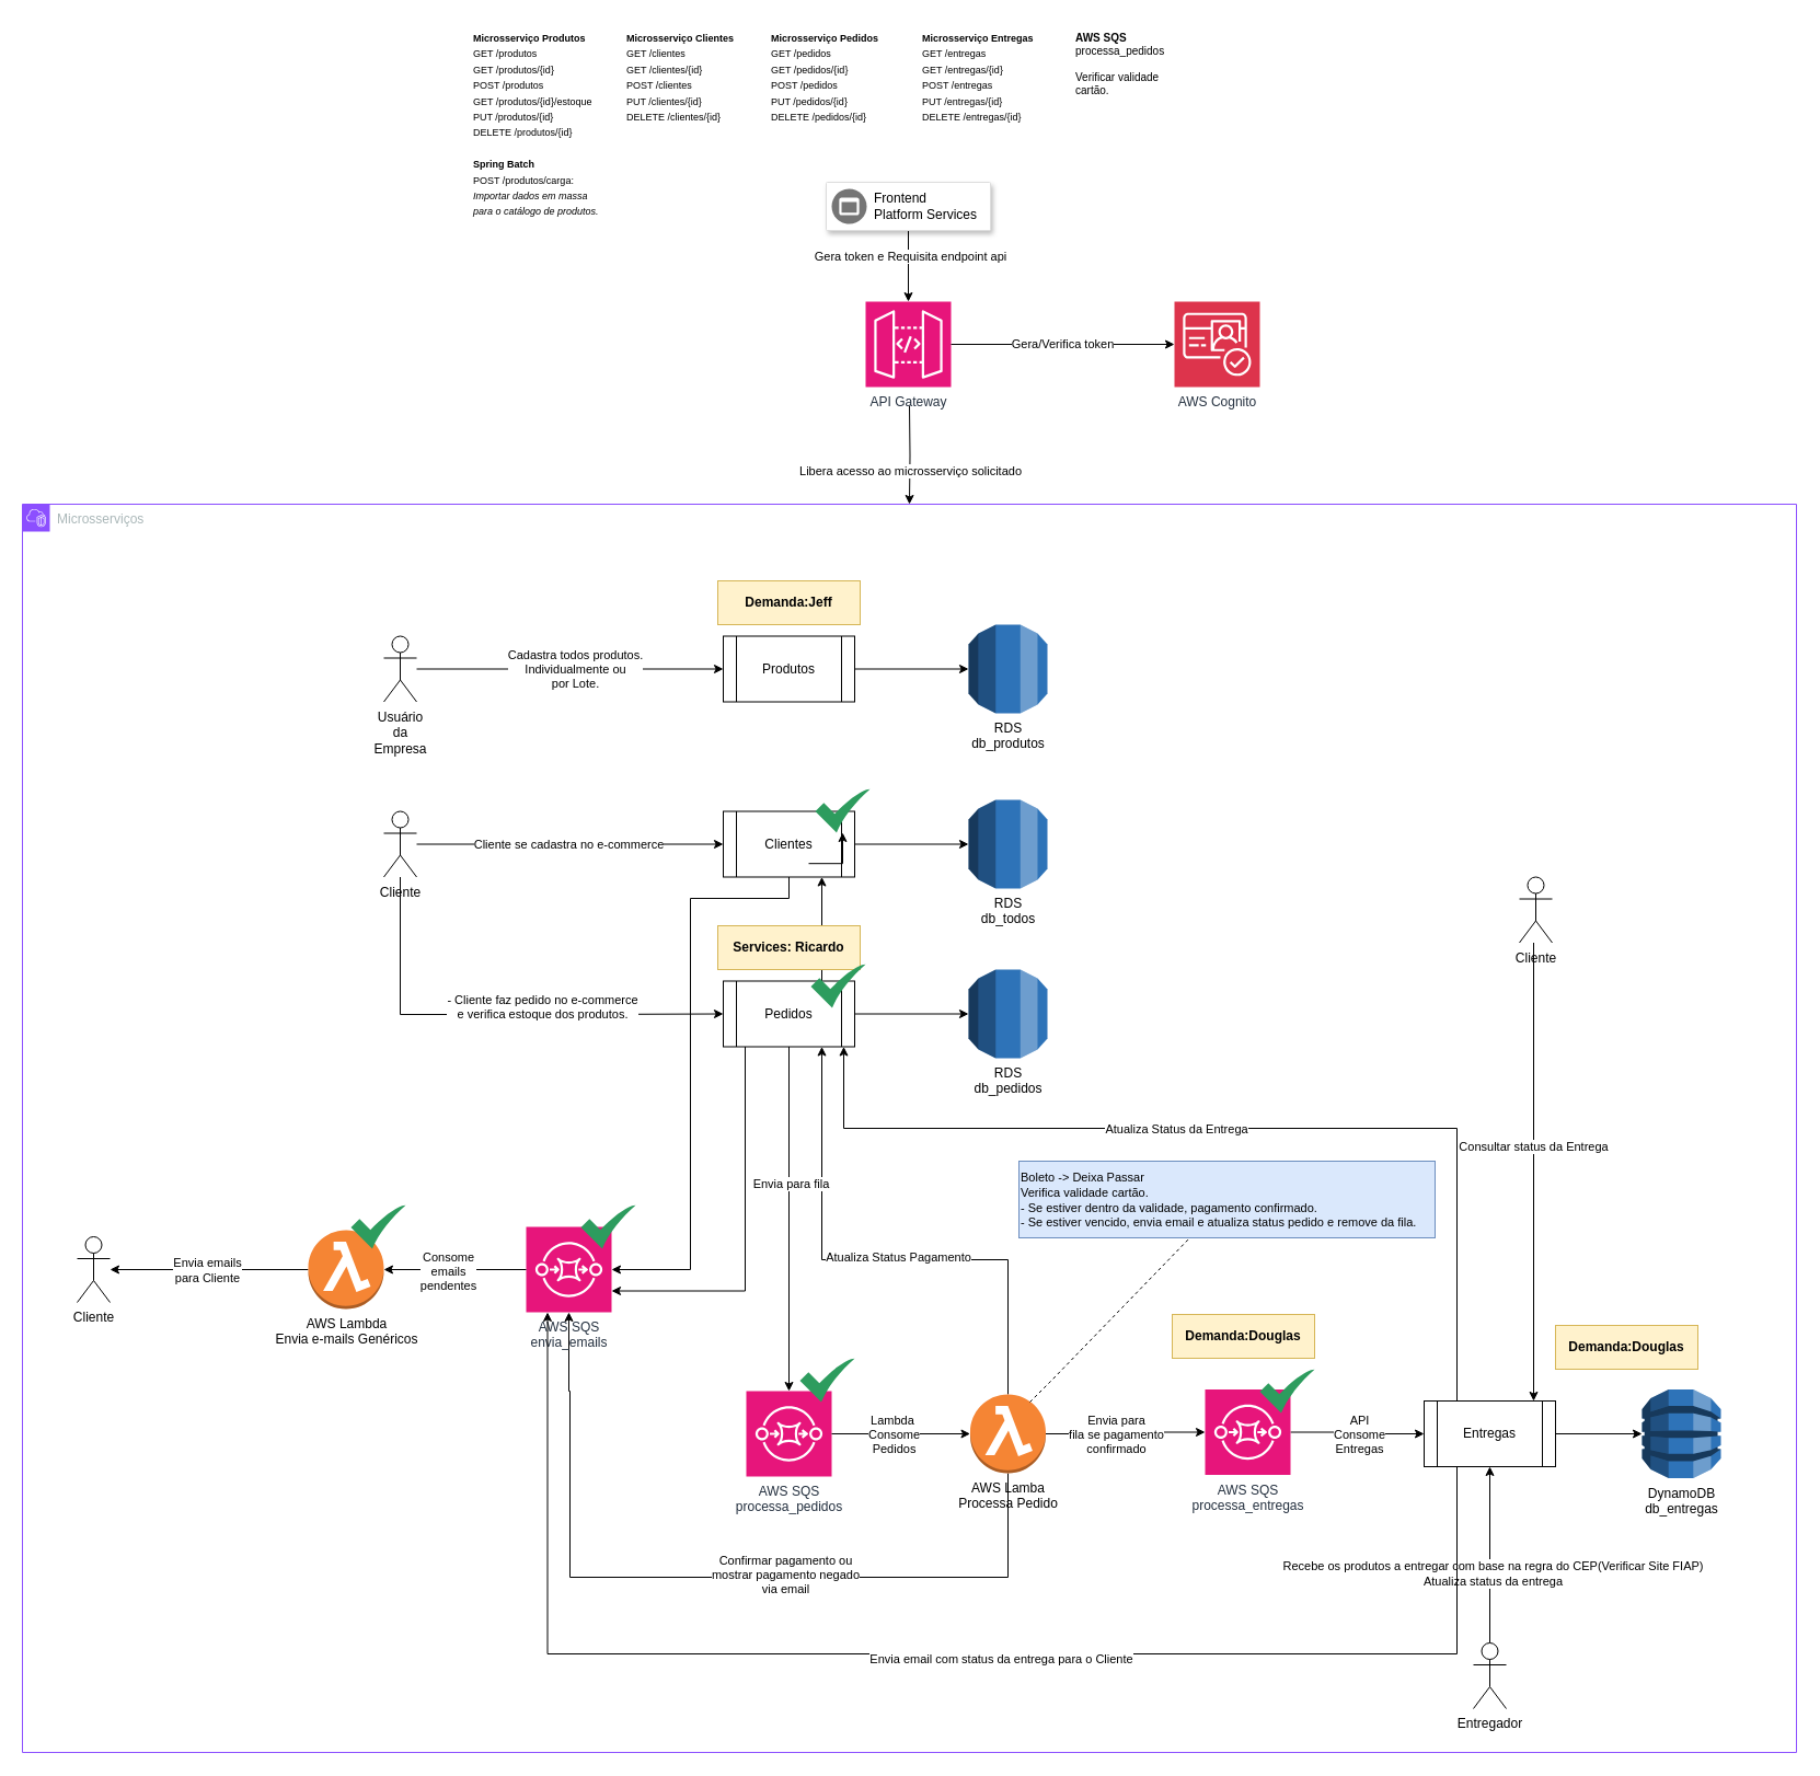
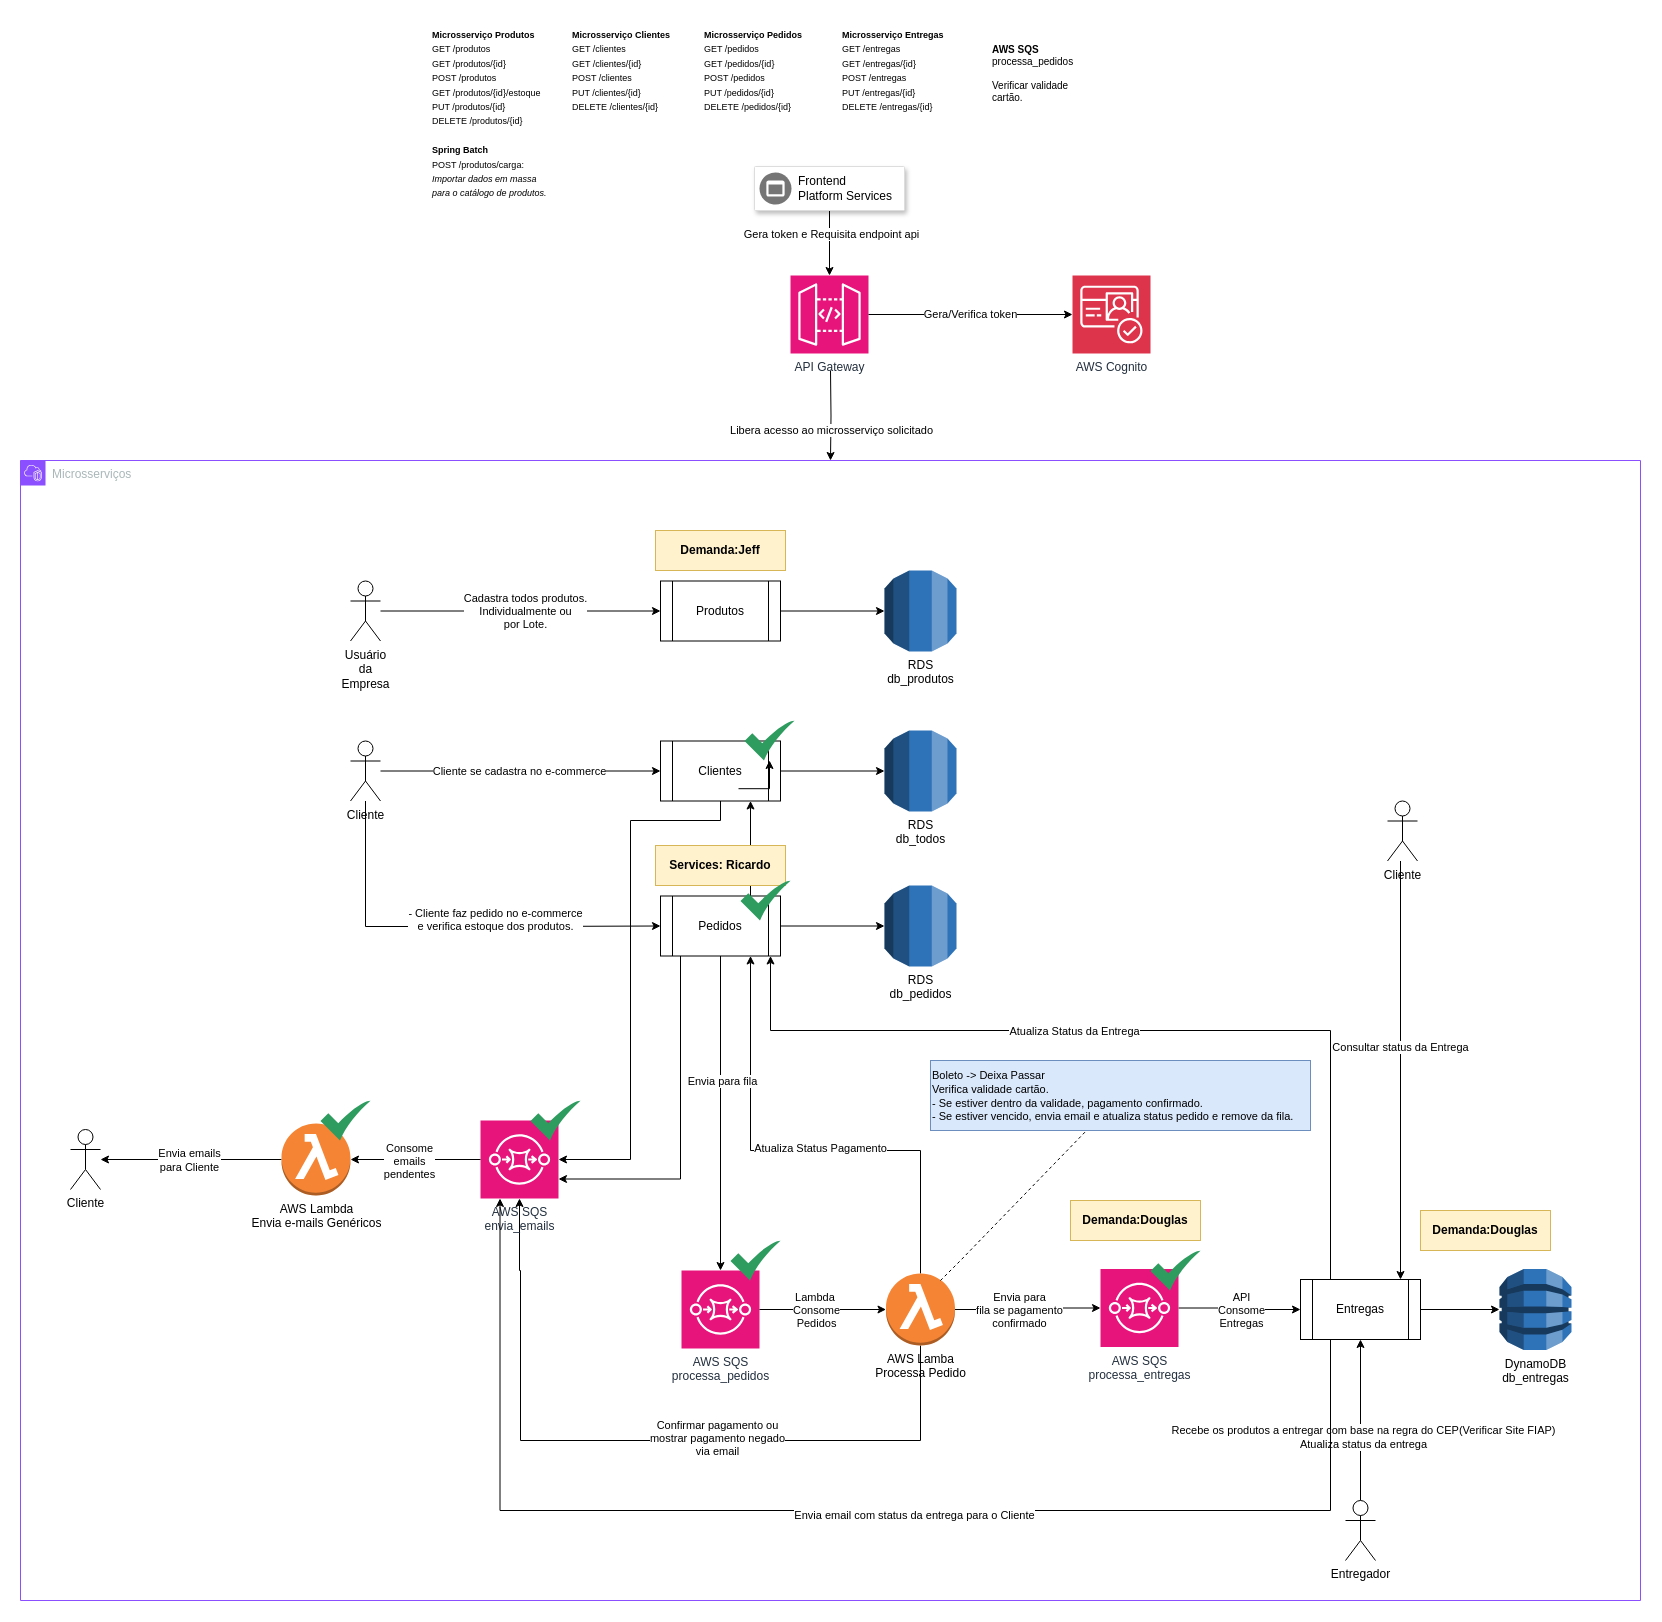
- <mxCell id="26" value="&lt;font style=&quot;&quot;&gt;&lt;div style=&quot;&quot;&gt;&lt;font style=&quot;&quot;&gt;&lt;div style=&quot;&quot;&gt;&lt;font size=&quot;1&quot; style=&quot;&quot;&gt;&lt;div style=&quot;&quot;&gt;&lt;b&gt;AWS SQS&lt;/b&gt;&lt;/div&gt;&lt;div style=&quot;&quot;&gt;processa_pedidos&lt;/div&gt;&lt;div style=&quot;&quot;&gt;&lt;br&gt;&lt;/div&gt;&lt;div style=&quot;&quot;&gt;Verificar validade cartão.&lt;/div&gt;&lt;div style=&quot;&quot;&gt;&lt;br&gt;&lt;/div&gt;&lt;div style=&quot;&quot;&gt;&lt;br&gt;&lt;/div&gt;&lt;/font&gt;&lt;/div&gt;&lt;/font&gt;&lt;/div&gt;&lt;/font&gt;" style="text;whiteSpace=wrap;html=1;" parent="1" vertex="1"><mxGeometry x="980" y="22" width="110" height="100" as="geometry" /></mxCell>
+ <mxCell id="26" value="&lt;font style=&quot;&quot;&gt;&lt;div style=&quot;&quot;&gt;&lt;font style=&quot;&quot;&gt;&lt;div style=&quot;&quot;&gt;&lt;font size=&quot;1&quot; style=&quot;&quot;&gt;&lt;div style=&quot;&quot;&gt;&lt;b&gt;AWS SQS&lt;/b&gt;&lt;/div&gt;&lt;div style=&quot;&quot;&gt;processa_pedidos&lt;/div&gt;&lt;div style=&quot;&quot;&gt;&lt;br&gt;&lt;/div&gt;&lt;div style=&quot;&quot;&gt;Verificar validade cartão.&lt;/div&gt;&lt;div style=&quot;&quot;&gt;&lt;br&gt;&lt;/div&gt;&lt;div style=&quot;&quot;&gt;&lt;br&gt;&lt;/div&gt;&lt;/font&gt;&lt;/div&gt;&lt;/font&gt;&lt;/div&gt;&lt;/font&gt;" style="text;whiteSpace=wrap;html=1;" parent="1" vertex="1"><mxGeometry x="990" y="37" width="110" height="100" as="geometry" /></mxCell>
